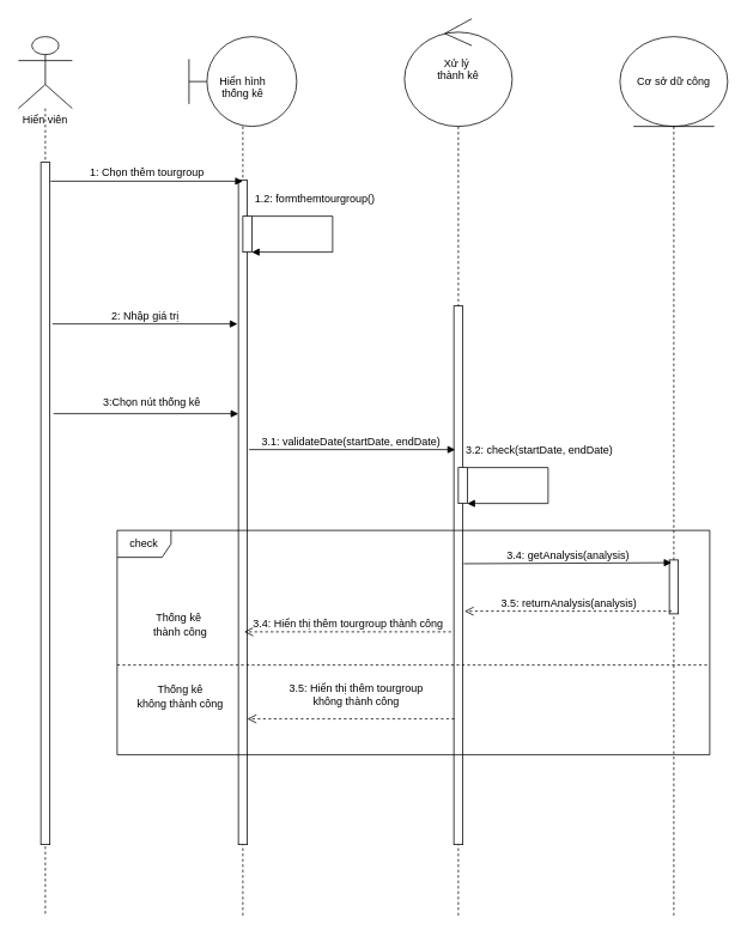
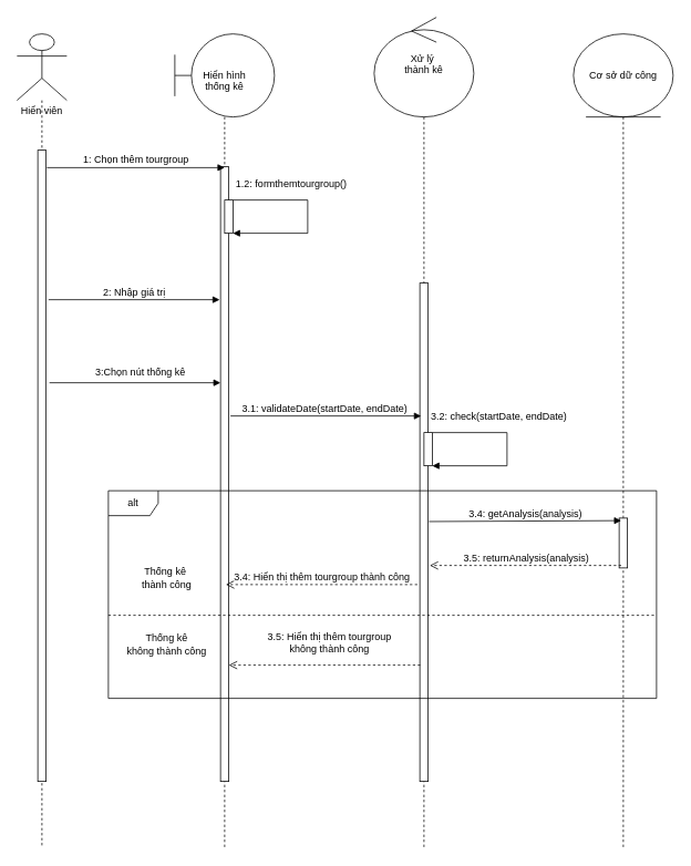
- <mxCell id="24" value="check" style="shape=umlFrame;whiteSpace=wrap;html=1;fontSize=12;" parent="1" vertex="1"><mxGeometry x="130" y="590" width="660" height="250" as="geometry" /></mxCell>
+ <mxCell id="24" value="alt" style="shape=umlFrame;whiteSpace=wrap;html=1;fontSize=12;" parent="1" vertex="1"><mxGeometry x="130" y="590" width="660" height="250" as="geometry" /></mxCell>
